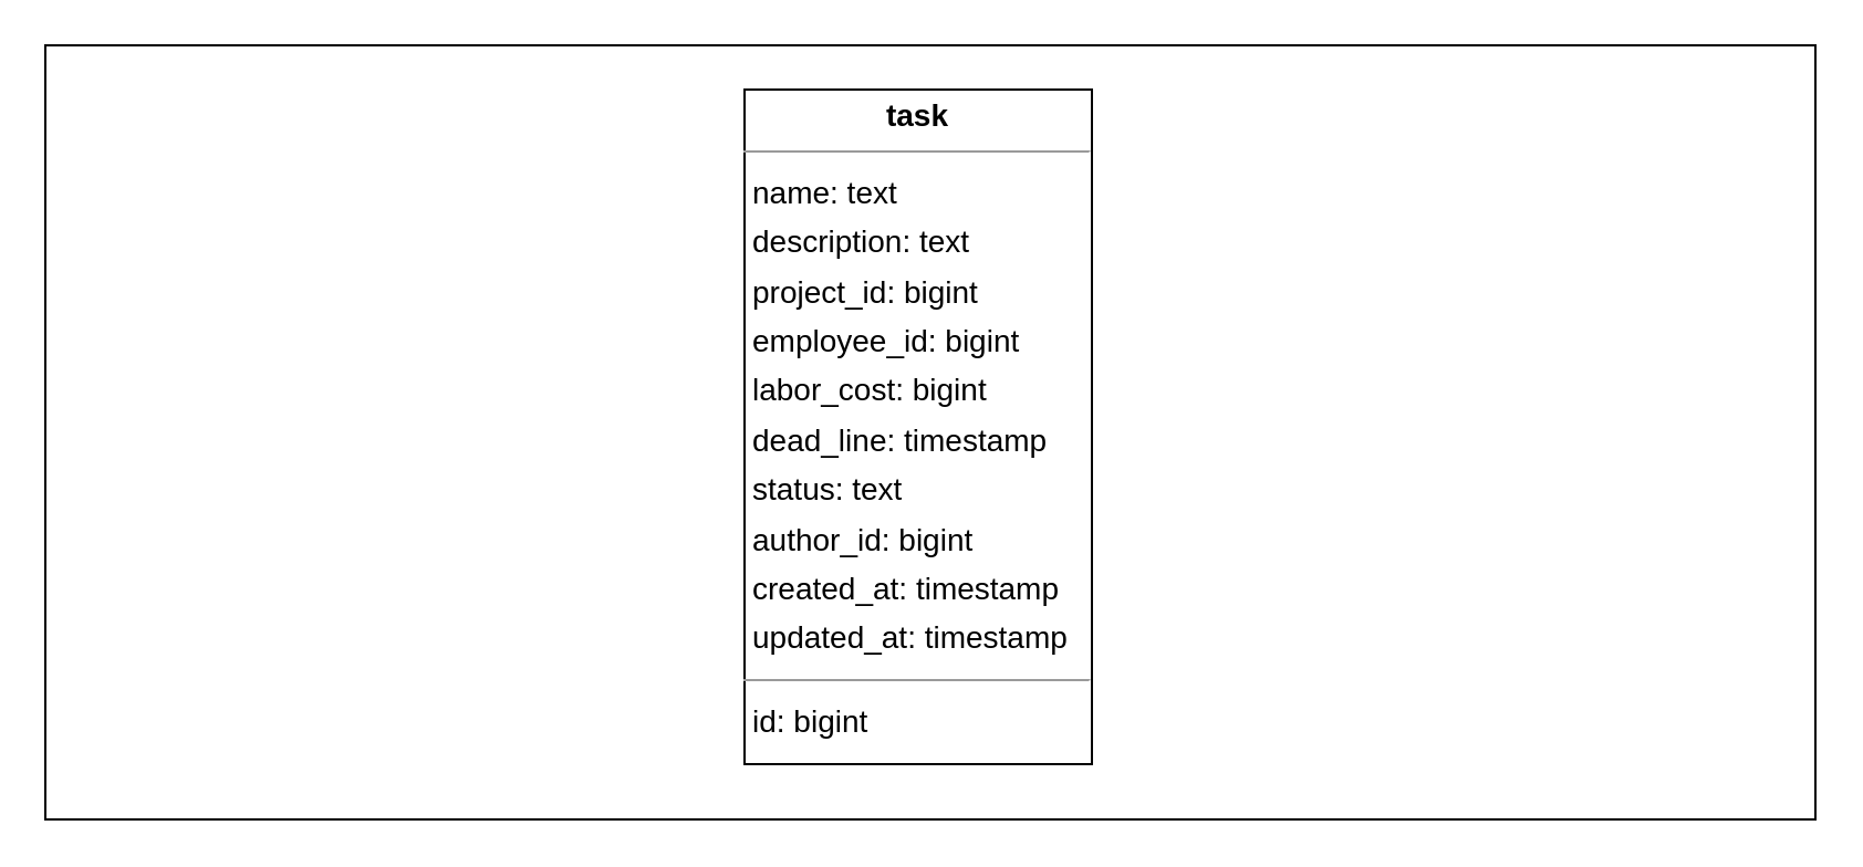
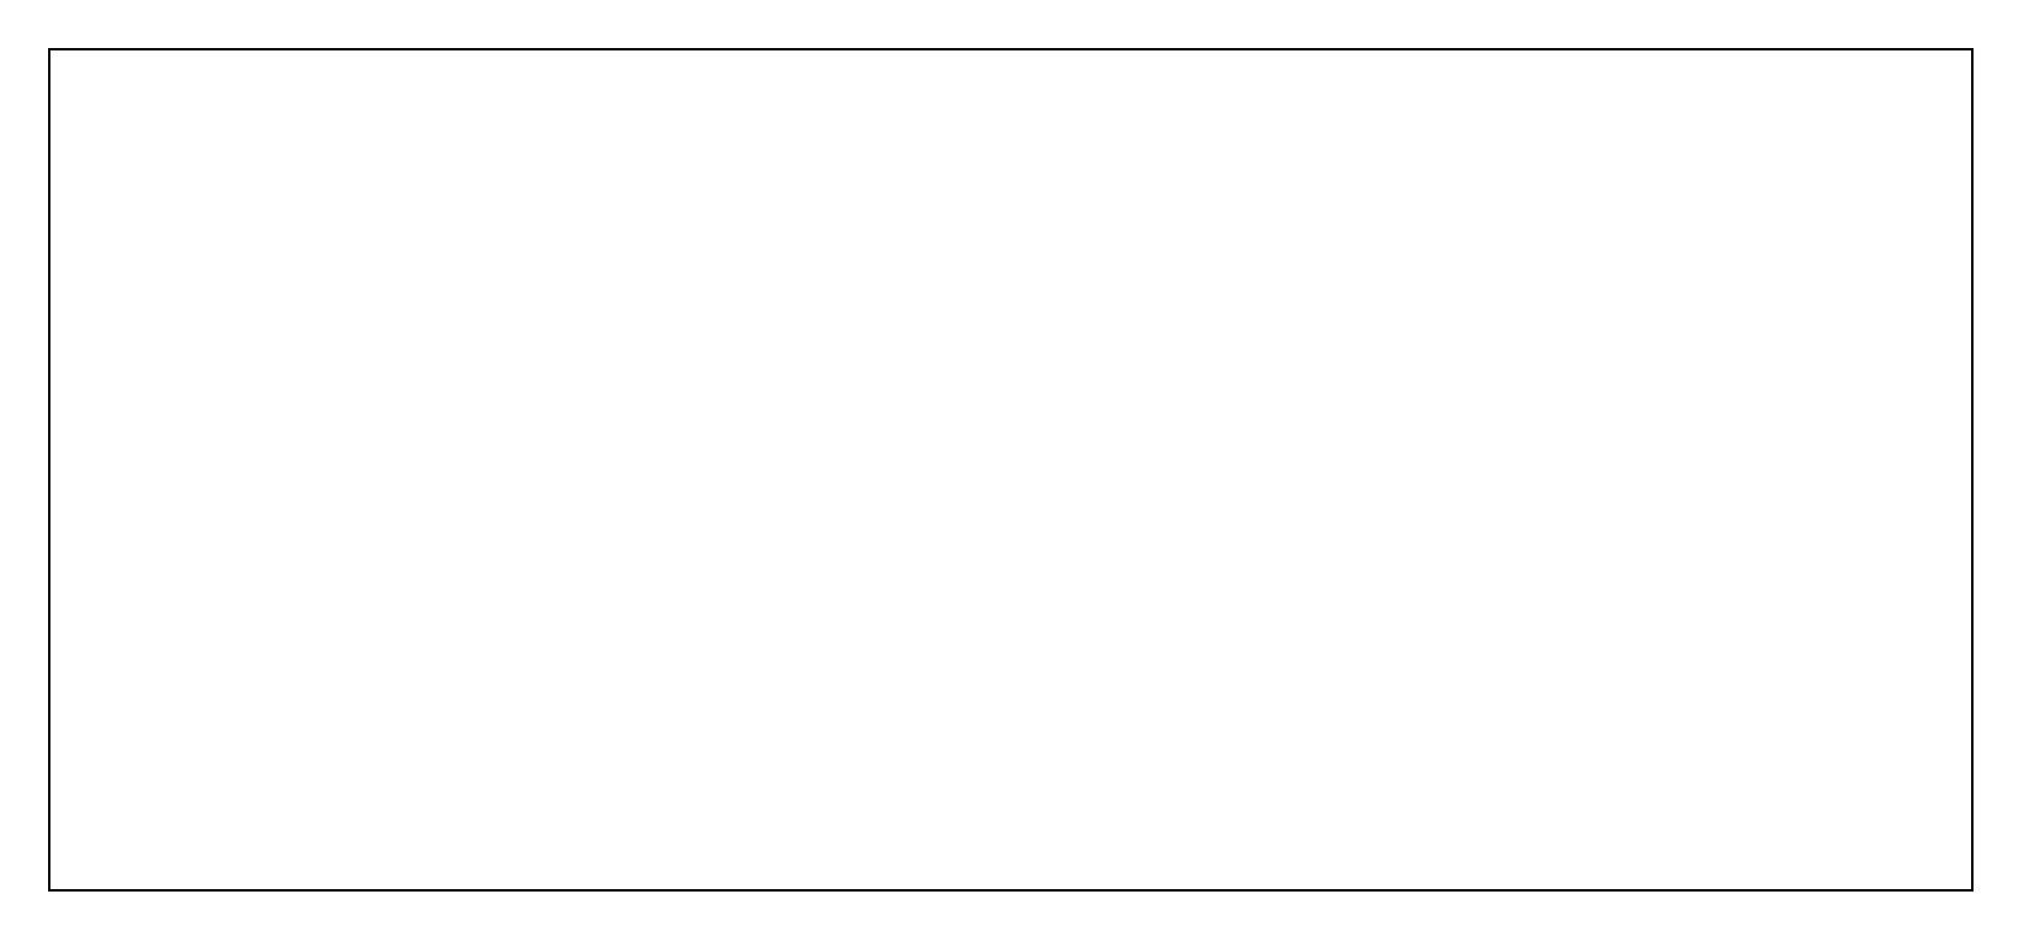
- <mxCell id="3" value="&lt;p style=&quot;margin:0px;margin-top:4px;text-align:center;&quot;&gt;&lt;b&gt;task&lt;/b&gt;&lt;/p&gt;&lt;hr size=&quot;1&quot;/&gt;&lt;p style=&quot;margin:0 0 0 4px;line-height:1.6;&quot;&gt; name: text&lt;br/&gt; description: text&lt;br/&gt; project_id: bigint&lt;br/&gt; employee_id: bigint&lt;br/&gt; labor_cost: bigint&lt;br/&gt; dead_line: timestamp&lt;br/&gt; status: text&lt;br/&gt; author_id: bigint&lt;br/&gt; created_at: timestamp&lt;br/&gt; updated_at: timestamp&lt;/p&gt;&lt;hr size=&quot;1&quot;/&gt;&lt;p style=&quot;margin:0 0 0 4px;line-height:1.6;&quot;&gt; id: bigint&lt;/p&gt;" style="verticalAlign=top;align=left;overflow=fill;fontSize=14;fontFamily=Helvetica;html=1;rounded=0;shadow=0;comic=0;labelBackgroundColor=none;strokeWidth=1;" vertex="1" parent="1"><mxGeometry x="336" y="40" width="157" height="305" as="geometry" /></mxCell>
